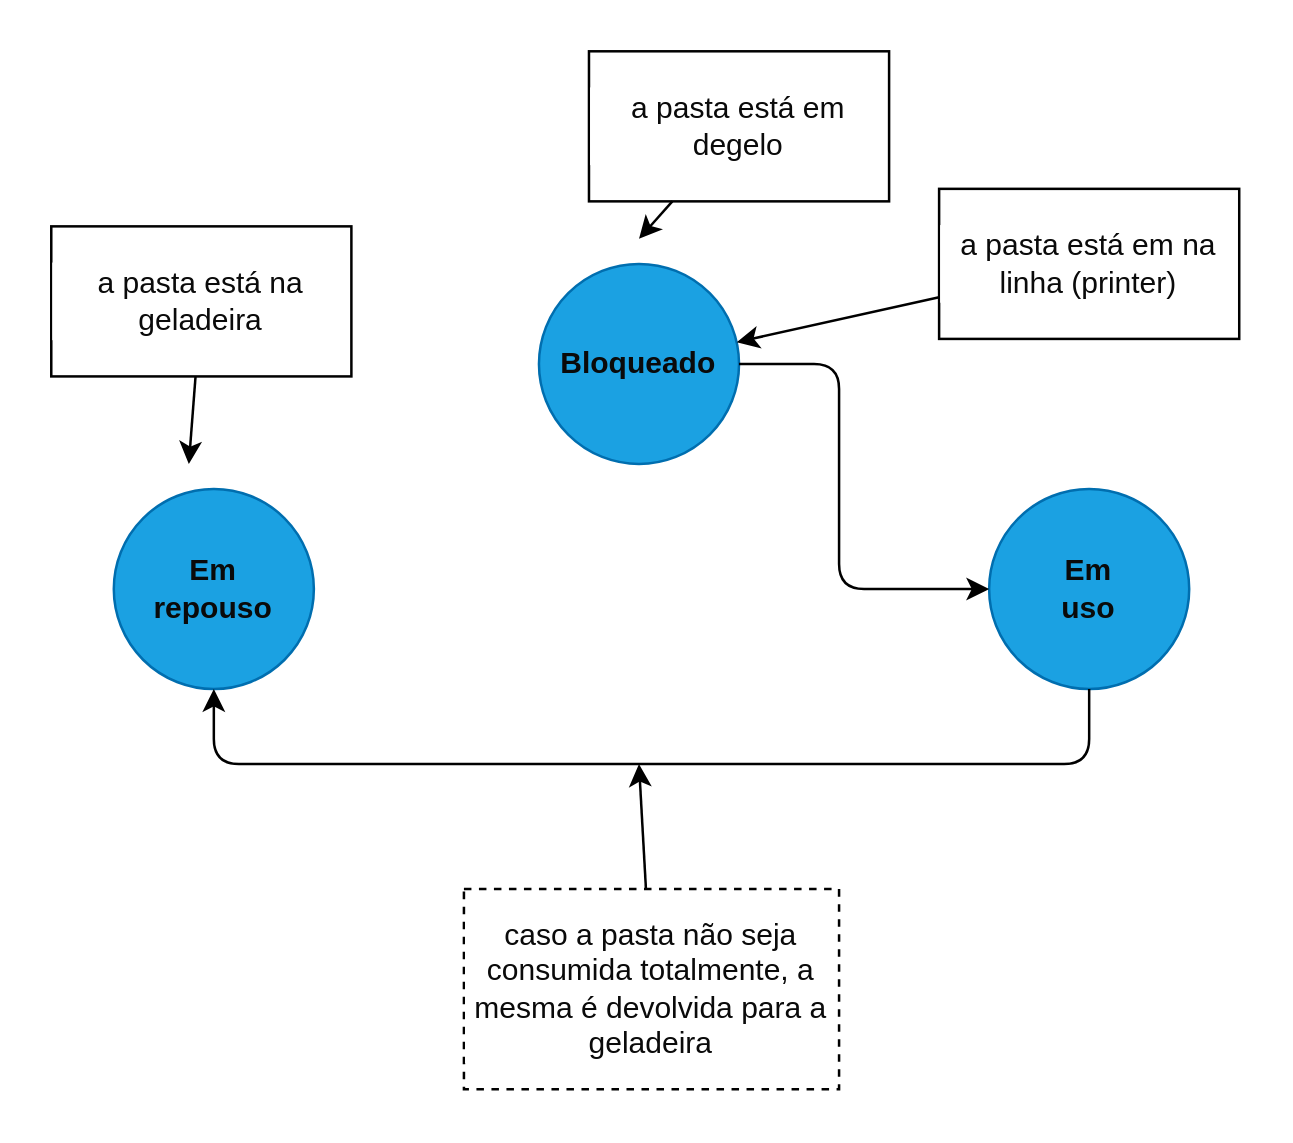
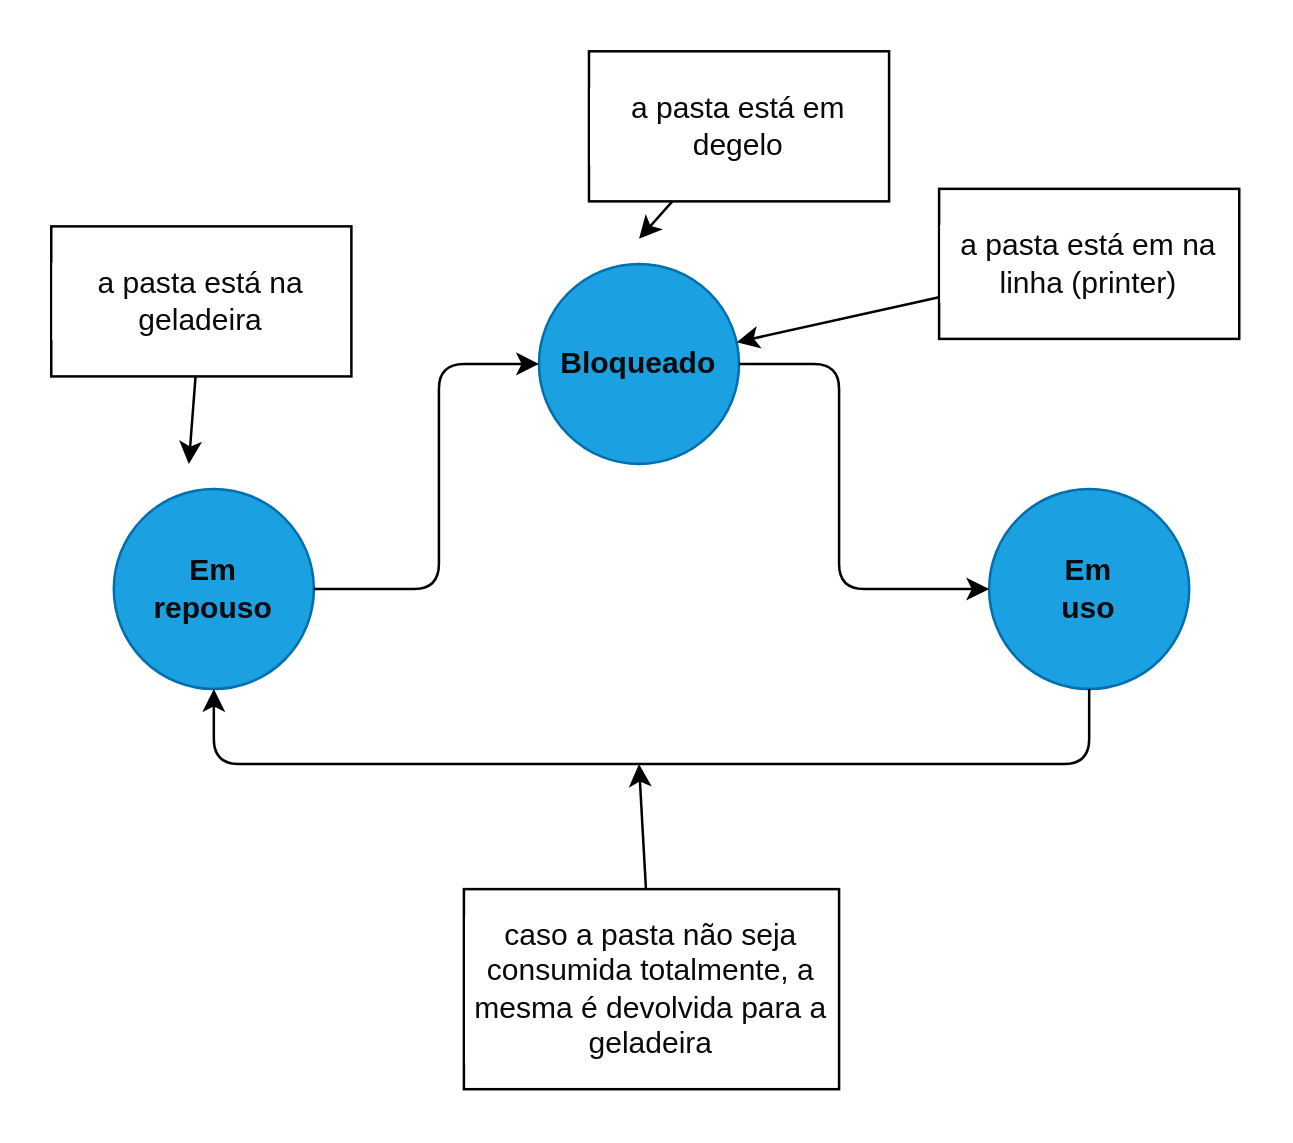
+ <mxCell id="5" value="" style="edgeStyle=elbowEdgeStyle;elbow=horizontal;endArrow=classic;html=1;fontColor=#0A0A0A;entryX=0;entryY=0.5;entryDx=0;entryDy=0;exitX=1;exitY=0.5;exitDx=0;exitDy=0;" edge="1" parent="1" source="2" target="3"><mxGeometry width="50" height="50" relative="1" as="geometry"><mxPoint x="135" y="245" as="sourcePoint" /><mxPoint x="355" y="225" as="targetPoint" /><Array as="points"><mxPoint x="175" y="195" /></Array></mxGeometry></mxCell>
- <mxCell id="15" value="caso a pasta não seja consumida totalmente, a mesma é devolvida para a geladeira" style="rounded=0;whiteSpace=wrap;html=1;labelBackgroundColor=#FFFFFF;fontColor=#0A0A0A;labelBorderColor=#FFFFFF;fillColor=none;dashed=1;" vertex="1" parent="1"><mxGeometry x="185" y="355" width="150" height="80" as="geometry" /></mxCell>
+ <mxCell id="15" value="caso a pasta não seja consumida totalmente, a mesma é devolvida para a geladeira" style="rounded=0;whiteSpace=wrap;html=1;labelBackgroundColor=#FFFFFF;fontColor=#0A0A0A;labelBorderColor=#FFFFFF;fillColor=none;" vertex="1" parent="1"><mxGeometry x="185" y="355" width="150" height="80" as="geometry" /></mxCell>
